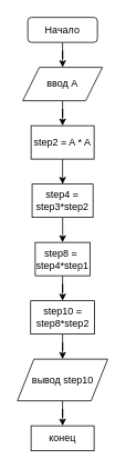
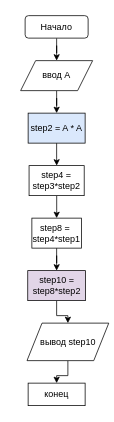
- <mxCell id="7" value="step2 = A * A" style="rounded=0;whiteSpace=wrap;html=1;" vertex="1" parent="1"><mxGeometry x="37" y="150" width="76" height="40" as="geometry" /></mxCell>
+ <mxCell id="7" value="step2 = A * A" style="rounded=0;whiteSpace=wrap;html=1;fillColor=#dae8fc;" vertex="1" parent="1"><mxGeometry x="37" y="150" width="76" height="40" as="geometry" /></mxCell>
- <mxCell id="13" value="step10 =&lt;div&gt;step8*step2&lt;/div&gt;" style="rounded=0;whiteSpace=wrap;html=1;" vertex="1" parent="1"><mxGeometry x="36.5" y="360" width="77" height="40" as="geometry" /></mxCell>
+ <mxCell id="13" value="step10 =&lt;div&gt;step8*step2&lt;/div&gt;" style="rounded=0;whiteSpace=wrap;html=1;fillColor=#e1d5e7;" vertex="1" parent="1"><mxGeometry x="36.5" y="360" width="77" height="40" as="geometry" /></mxCell>
- <mxCell id="15" value="вывод step10" style="shape=parallelogram;perimeter=parallelogramPerimeter;whiteSpace=wrap;html=1;fixedSize=1;" vertex="1" parent="1"><mxGeometry x="20.5" y="430" width="109" height="50" as="geometry" /></mxCell>
+ <mxCell id="15" value="вывод step10" style="shape=parallelogram;perimeter=parallelogramPerimeter;whiteSpace=wrap;html=1;fixedSize=1;" vertex="1" parent="1"><mxGeometry x="35.5" y="430" width="109" height="50" as="geometry" /></mxCell>
